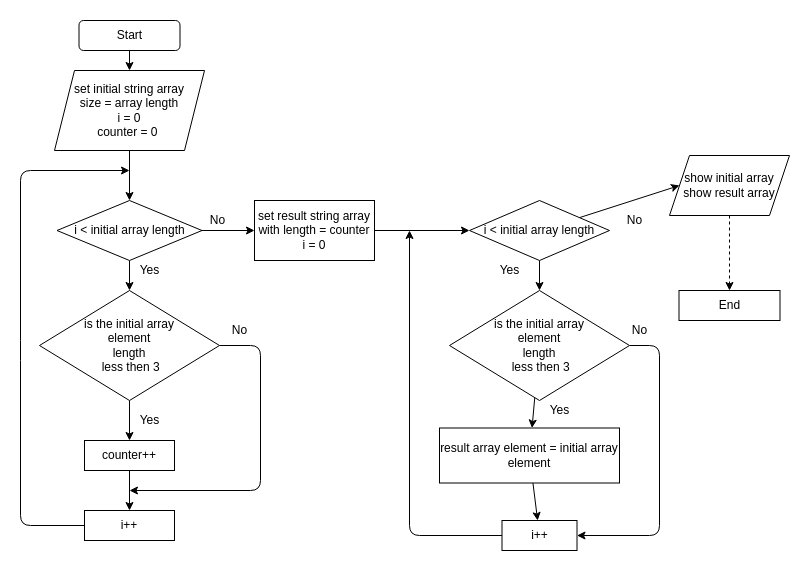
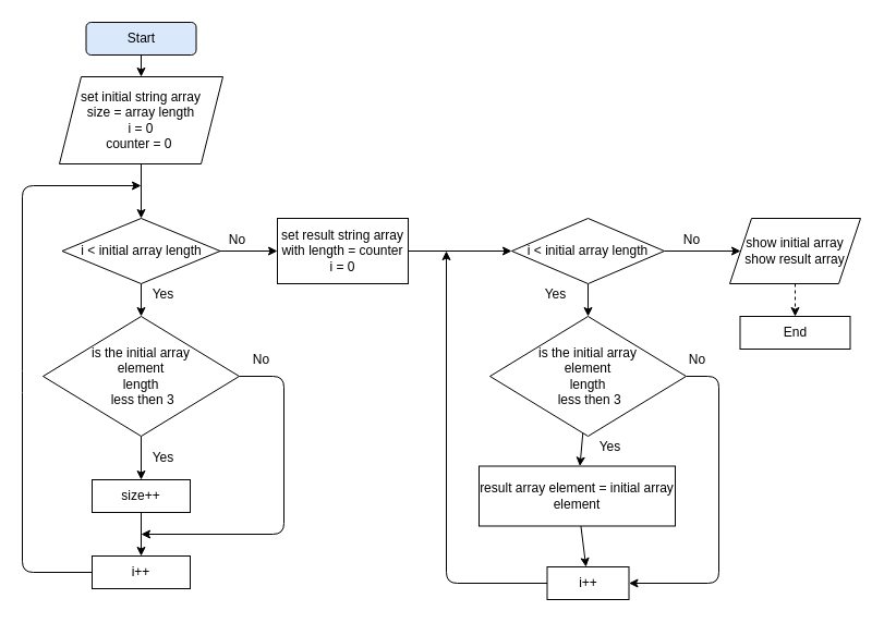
- <mxCell id="3" value="Start" style="rounded=1;whiteSpace=wrap;html=1;" vertex="1" parent="1"><mxGeometry x="78.5" y="20" width="101" height="30" as="geometry" /></mxCell>
+ <mxCell id="3" value="Start" style="rounded=1;whiteSpace=wrap;html=1;fillColor=#dae8fc;" vertex="1" parent="1"><mxGeometry x="78.5" y="20" width="101" height="30" as="geometry" /></mxCell>
- <mxCell id="37" value="&lt;span&gt;show initial array&lt;/span&gt;&lt;br&gt;&lt;span&gt;show result array&lt;/span&gt;" style="shape=parallelogram;perimeter=parallelogramPerimeter;whiteSpace=wrap;html=1;fixedSize=1;" vertex="1" parent="1"><mxGeometry x="669" y="155" width="120" height="60" as="geometry" /></mxCell>
+ <mxCell id="37" value="&lt;span&gt;show initial array&lt;/span&gt;&lt;br&gt;&lt;span&gt;show result array&lt;/span&gt;" style="shape=parallelogram;perimeter=parallelogramPerimeter;whiteSpace=wrap;html=1;fixedSize=1;" vertex="1" parent="1"><mxGeometry x="669" y="200" width="120" height="60" as="geometry" /></mxCell>
- <mxCell id="15" value="counter++" style="whiteSpace=wrap;html=1;" vertex="1" parent="1"><mxGeometry x="84" y="440" width="90" height="30" as="geometry" /></mxCell>
+ <mxCell id="15" value="size++" style="whiteSpace=wrap;html=1;" vertex="1" parent="1"><mxGeometry x="84" y="440" width="90" height="30" as="geometry" /></mxCell>
